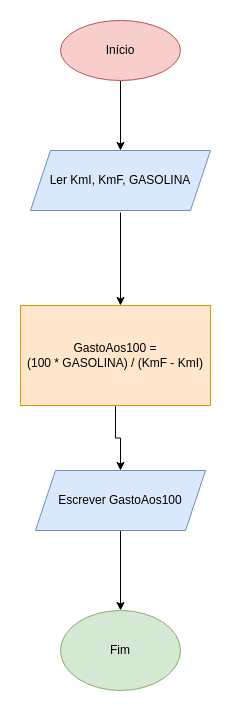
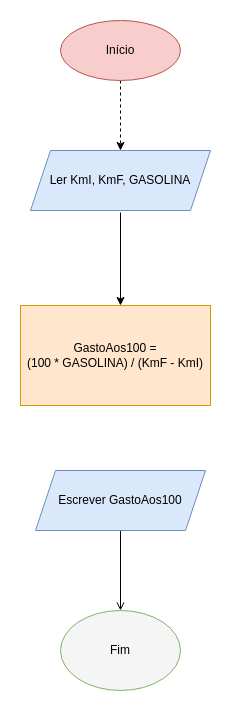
- <mxCell id="2" style="edgeStyle=orthogonalEdgeStyle;rounded=0;orthogonalLoop=1;jettySize=auto;html=1;" parent="1" source="3" target="5" edge="1"><mxGeometry relative="1" as="geometry" /></mxCell>
+ <mxCell id="2" style="edgeStyle=orthogonalEdgeStyle;rounded=0;orthogonalLoop=1;jettySize=auto;html=1;dashed=1;" parent="1" source="3" target="5" edge="1"><mxGeometry relative="1" as="geometry" /></mxCell>
- <mxCell id="6" value="" style="edgeStyle=orthogonalEdgeStyle;rounded=0;orthogonalLoop=1;jettySize=auto;html=1;" parent="1" source="7" target="9" edge="1"><mxGeometry relative="1" as="geometry" /></mxCell>
- <mxCell id="8" value="" style="edgeStyle=orthogonalEdgeStyle;rounded=0;orthogonalLoop=1;jettySize=auto;html=1;" parent="1" source="9" target="10" edge="1"><mxGeometry relative="1" as="geometry" /></mxCell>
+ <mxCell id="8" value="" style="edgeStyle=orthogonalEdgeStyle;rounded=0;orthogonalLoop=1;jettySize=auto;html=1;endArrow=open;" parent="1" source="9" target="10" edge="1"><mxGeometry relative="1" as="geometry" /></mxCell>
- <mxCell id="10" value="Fim" style="ellipse;whiteSpace=wrap;html=1;fillColor=#d5e8d4;strokeColor=#82b366;" parent="1" vertex="1"><mxGeometry x="60" y="610" width="120" height="80" as="geometry" /></mxCell>
+ <mxCell id="10" value="Fim" style="ellipse;whiteSpace=wrap;html=1;fillColor=#f5f5f5;strokeColor=#82b366;" parent="1" vertex="1"><mxGeometry x="60" y="610" width="120" height="80" as="geometry" /></mxCell>
